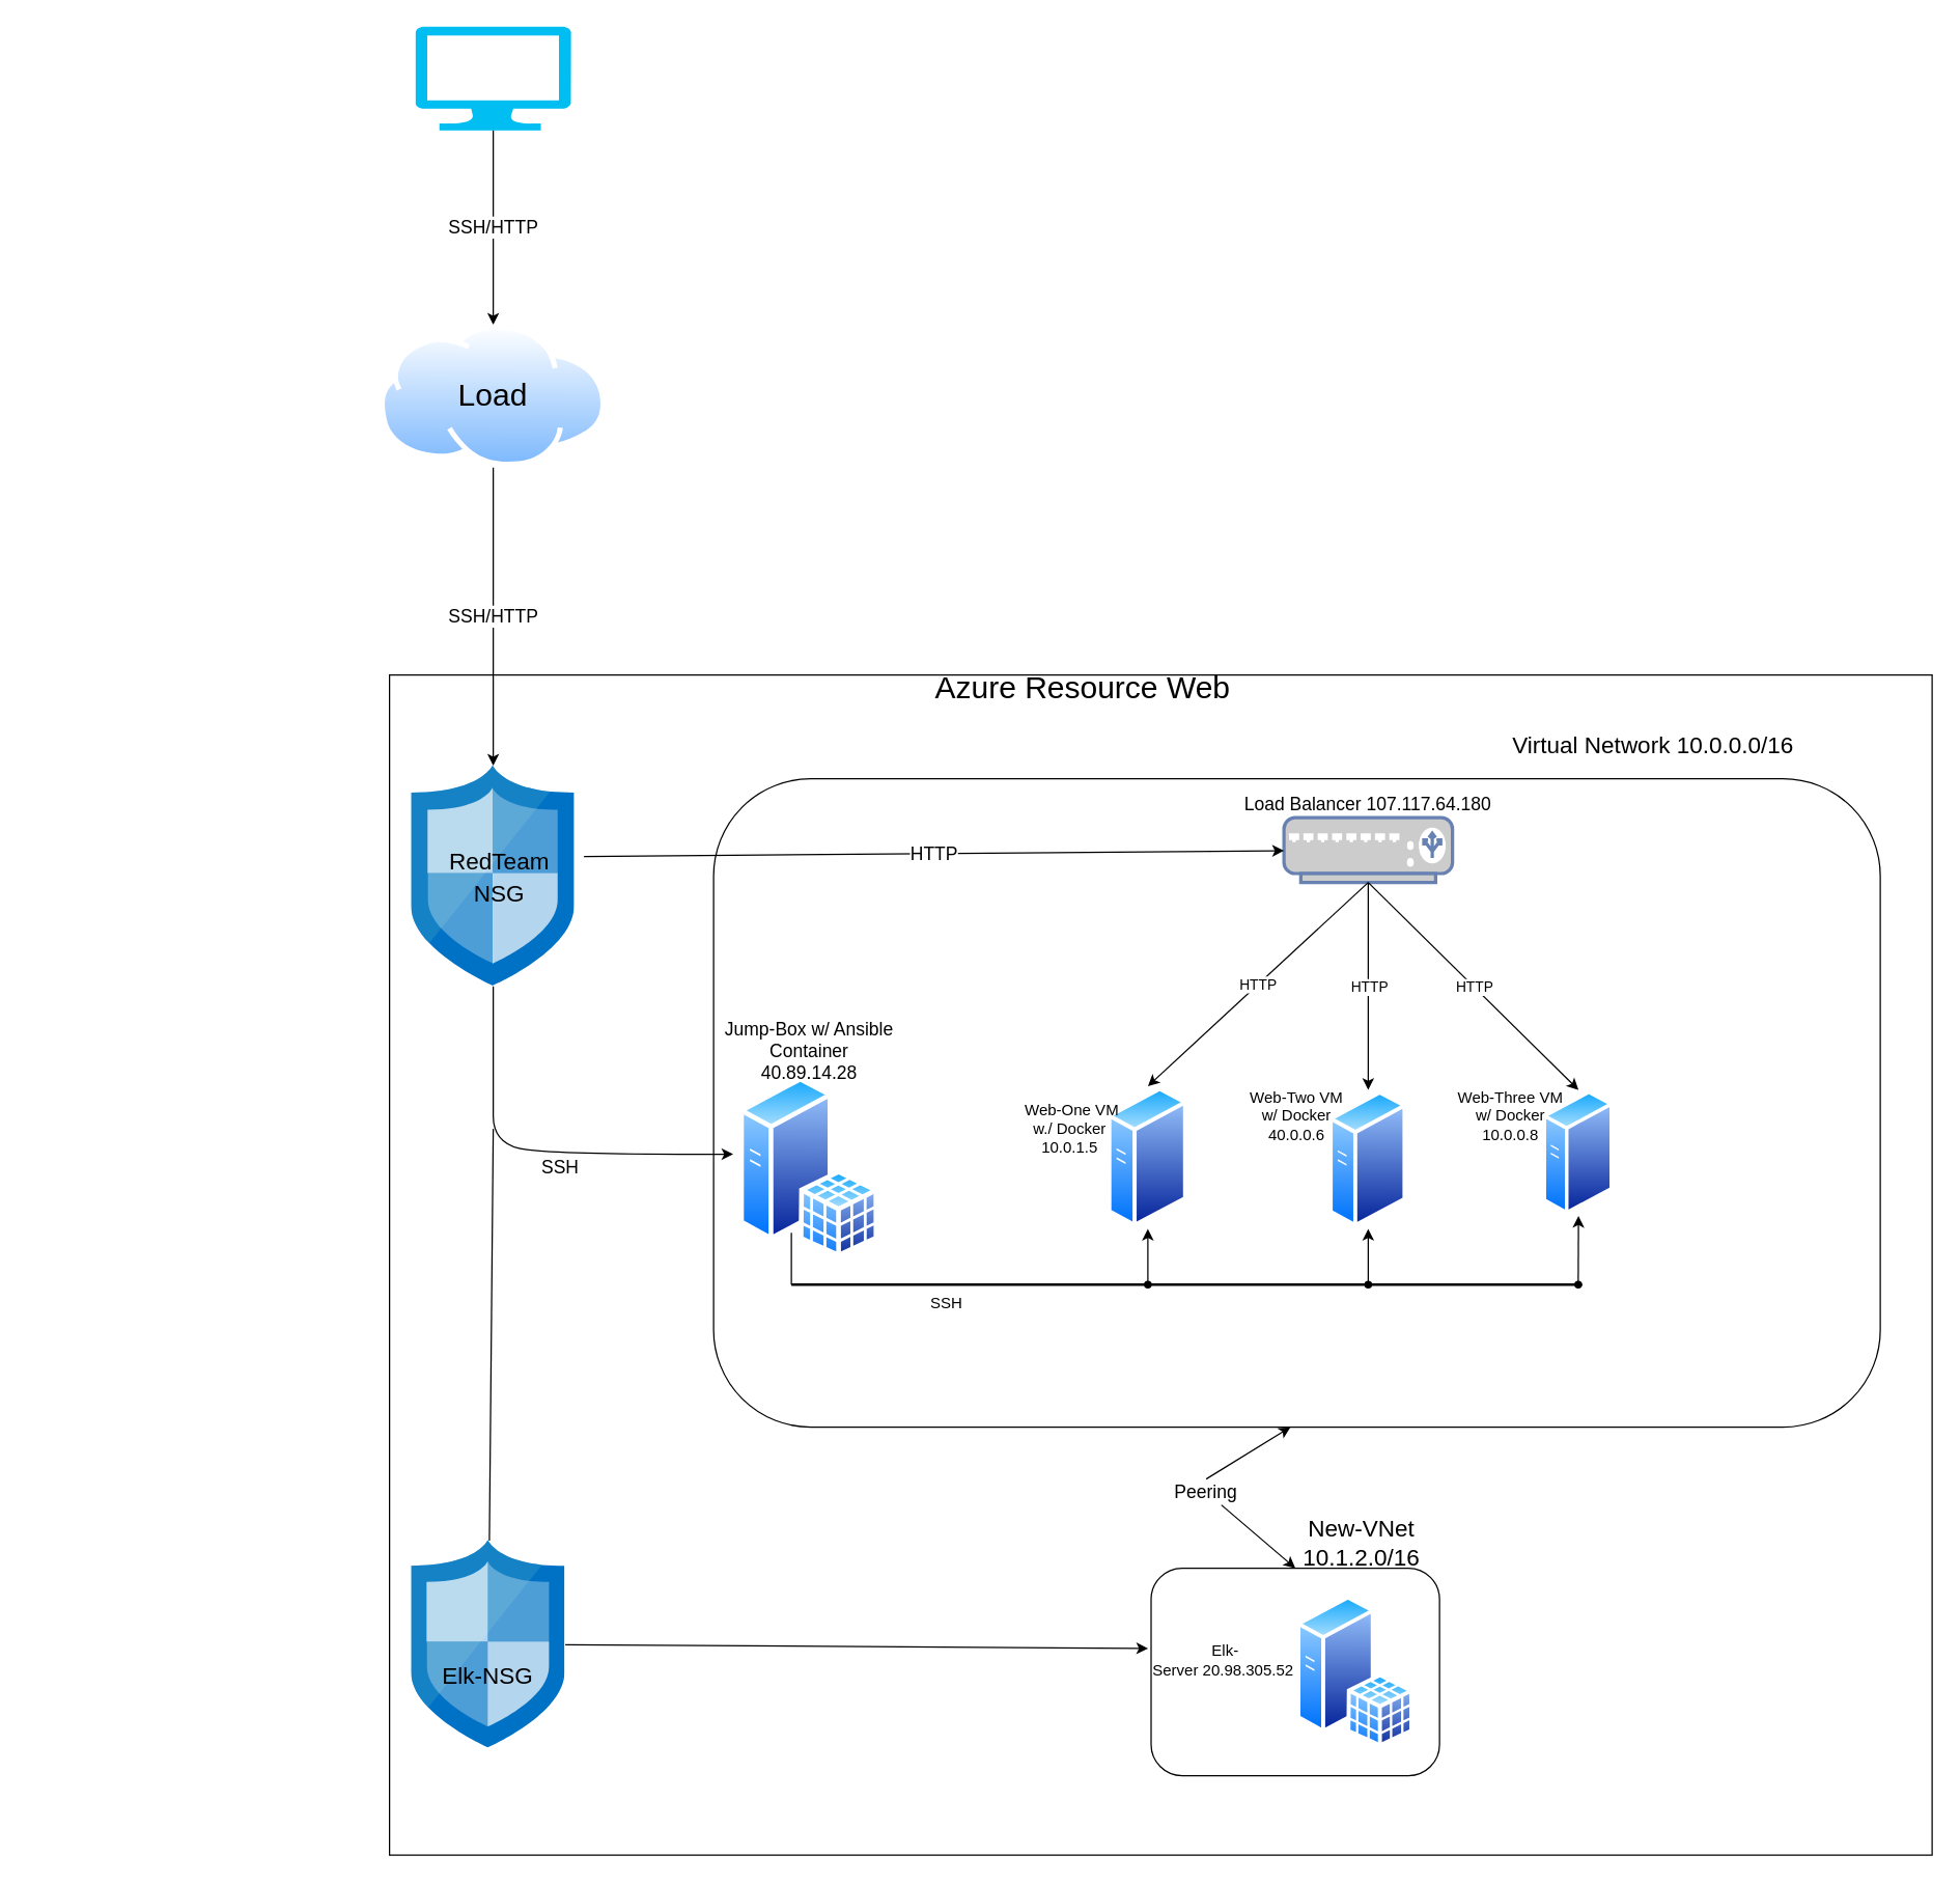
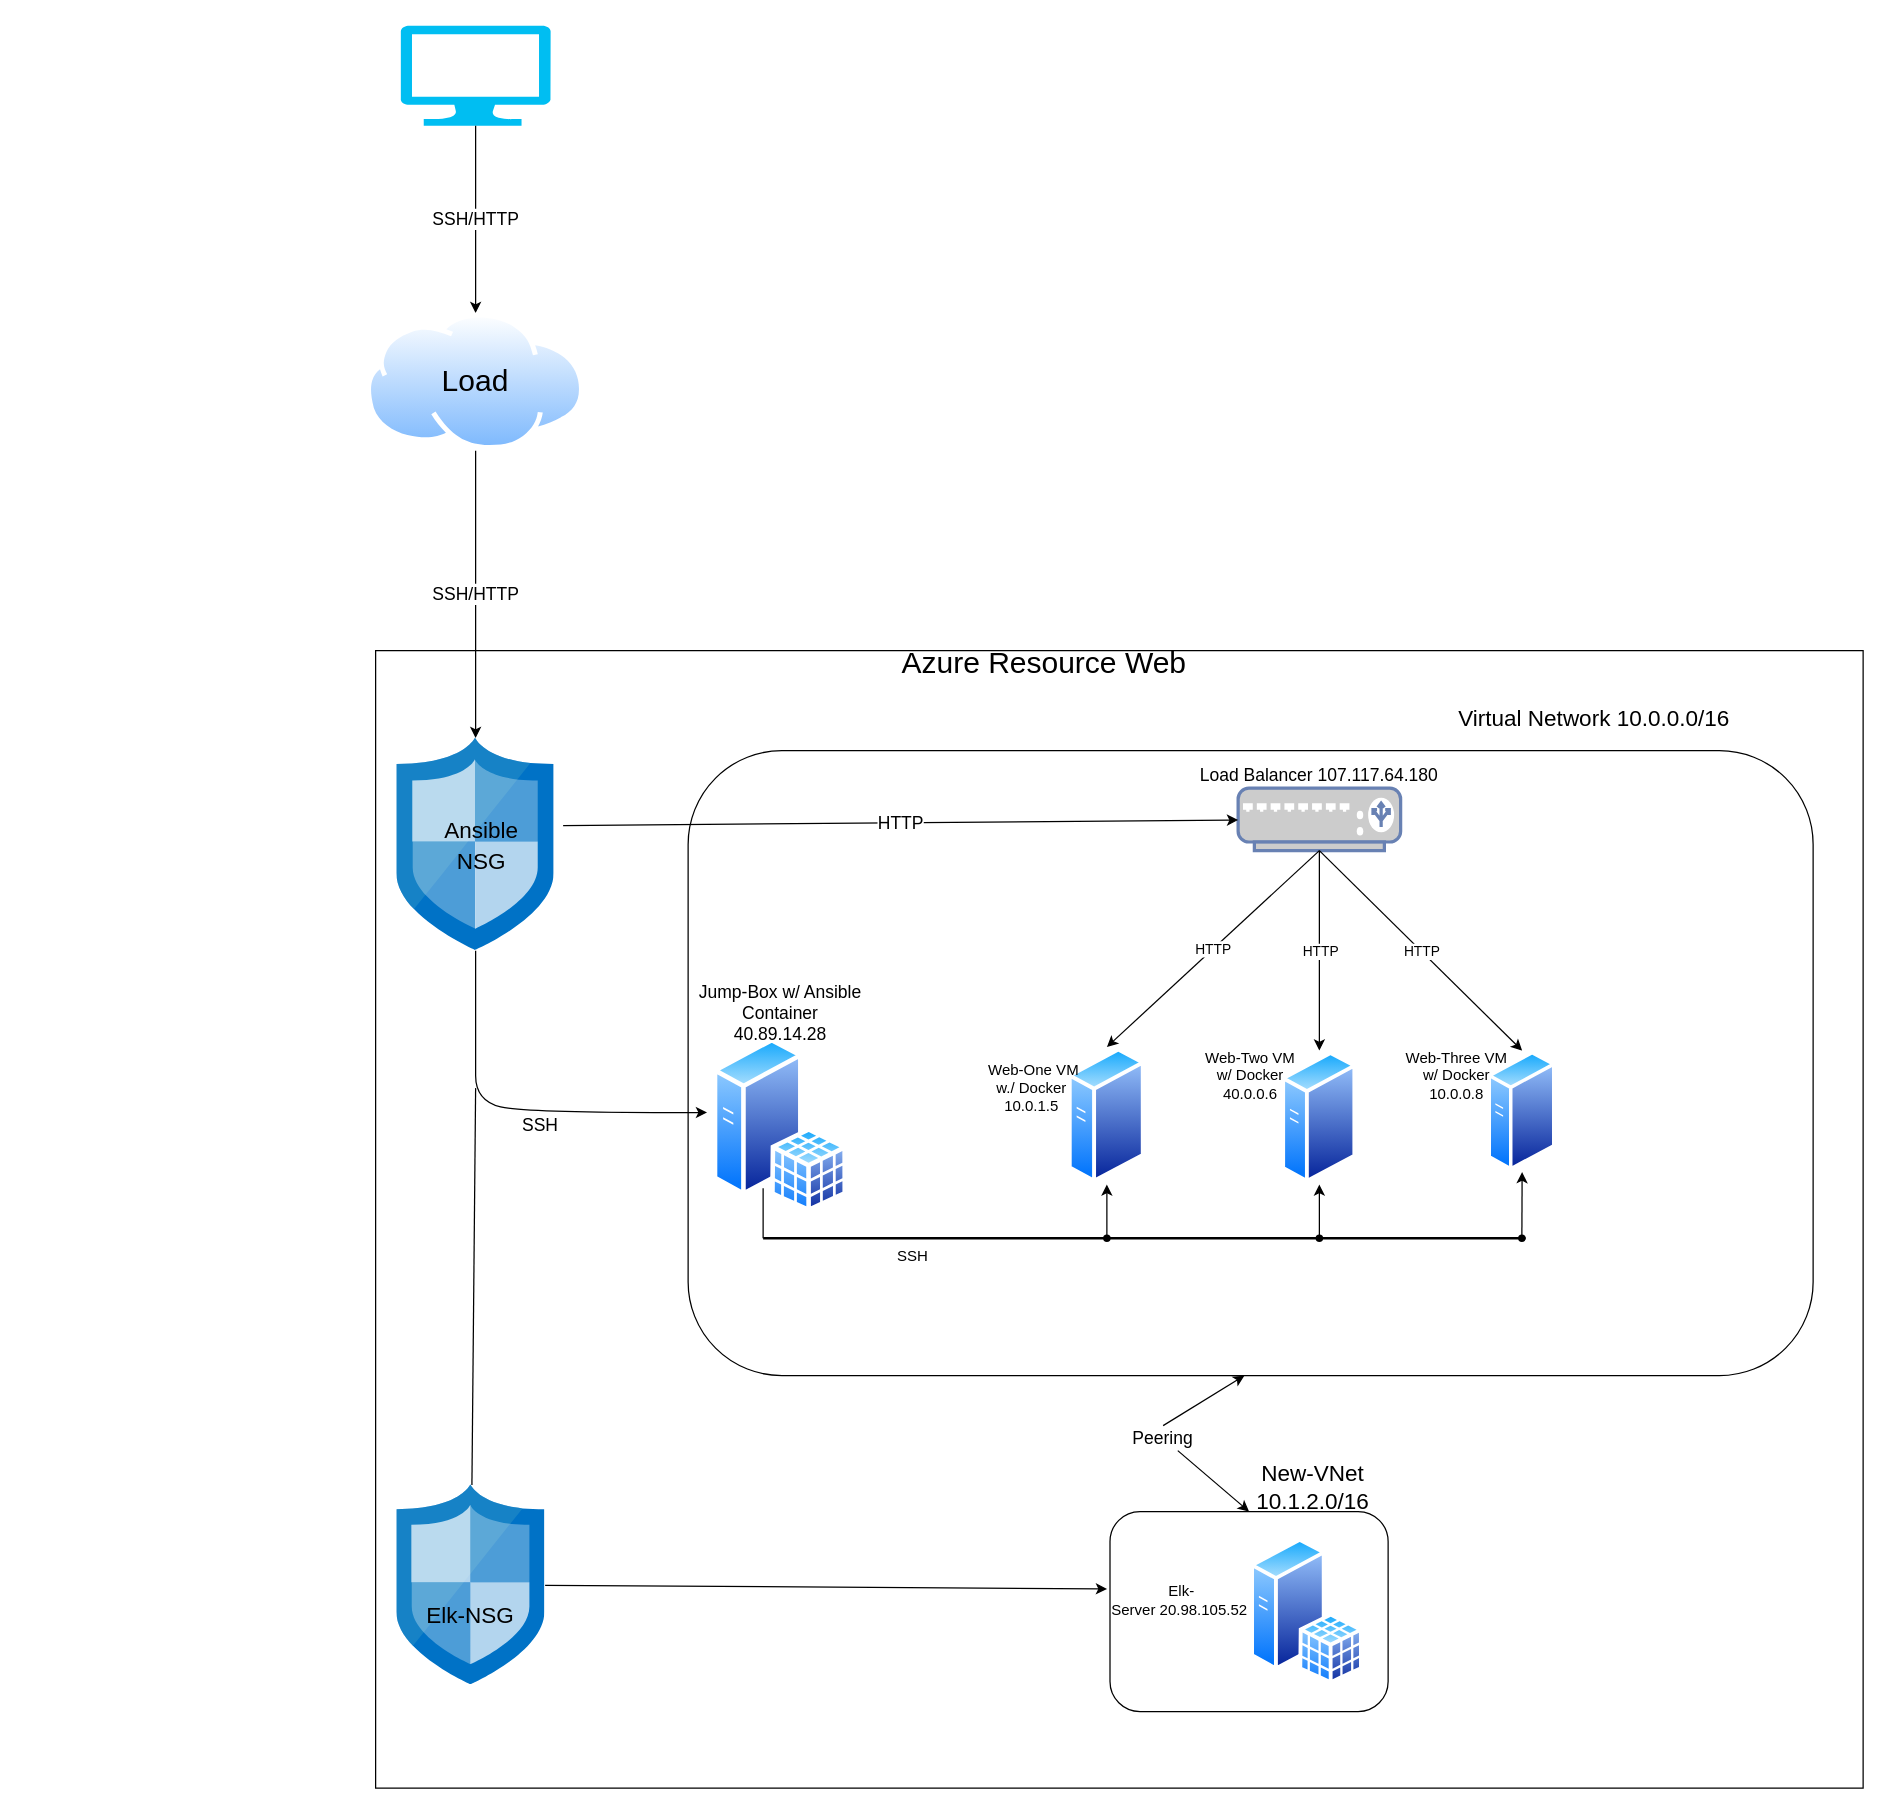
- <mxCell id="11" value="&lt;font style=&quot;font-size: 18px&quot;&gt;RedTeam&lt;br&gt;NSG&lt;/font&gt;" style="text;html=1;strokeColor=none;fillColor=none;align=center;verticalAlign=middle;whiteSpace=wrap;rounded=0;fontSize=20;" vertex="1" parent="1"><mxGeometry x="330" y="620" width="110" height="110" as="geometry" /></mxCell>
+ <mxCell id="11" value="&lt;font style=&quot;font-size: 18px&quot;&gt;Ansible&lt;br&gt;NSG&lt;/font&gt;" style="text;html=1;strokeColor=none;fillColor=none;align=center;verticalAlign=middle;whiteSpace=wrap;rounded=0;fontSize=20;" vertex="1" parent="1"><mxGeometry x="330" y="620" width="110" height="110" as="geometry" /></mxCell>
- <mxCell id="54" value="Elk-Server&amp;nbsp;20.98.305.52&amp;nbsp;" style="text;html=1;strokeColor=none;fillColor=none;align=center;verticalAlign=middle;whiteSpace=wrap;rounded=0;" vertex="1" parent="1"><mxGeometry x="890" y="1245" width="110" height="70" as="geometry" /></mxCell>
+ <mxCell id="54" value="Elk-Server&amp;nbsp;20.98.105.52&amp;nbsp;" style="text;html=1;strokeColor=none;fillColor=none;align=center;verticalAlign=middle;whiteSpace=wrap;rounded=0;" vertex="1" parent="1"><mxGeometry x="890" y="1245" width="110" height="70" as="geometry" /></mxCell>
